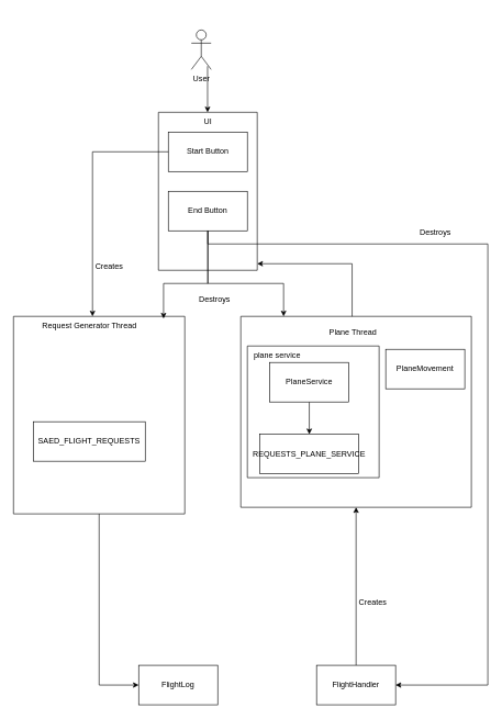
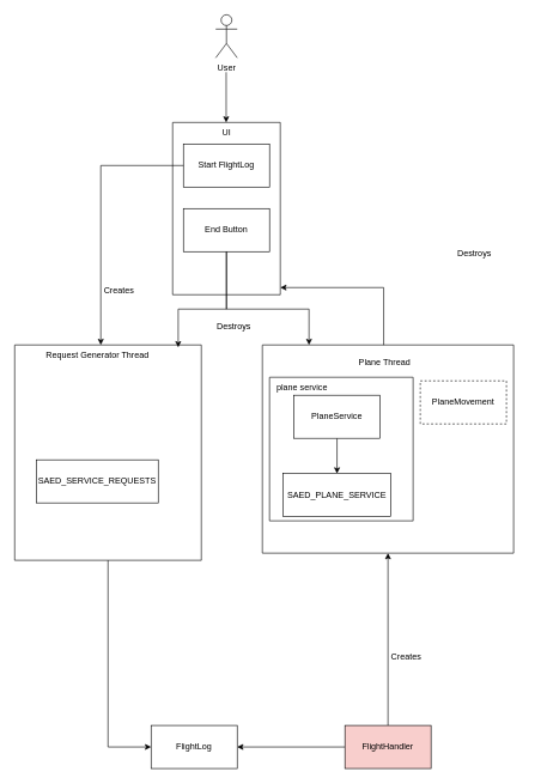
- <mxCell id="7" value="User" style="shape=umlActor;verticalLabelPosition=bottom;verticalAlign=top;html=1;outlineConnect=0;labelBackgroundColor=none;" vertex="1" parent="1"><mxGeometry x="290" y="45" width="30" height="60" as="geometry" /></mxCell>
+ <mxCell id="7" value="User" style="shape=umlActor;verticalLabelPosition=bottom;verticalAlign=top;html=1;outlineConnect=0;labelBackgroundColor=none;" vertex="1" parent="1"><mxGeometry x="300" y="20" width="30" height="60" as="geometry" /></mxCell>
- <mxCell id="22" value="Start Button" style="rounded=0;whiteSpace=wrap;html=1;labelBackgroundColor=none;" vertex="1" parent="20"><mxGeometry x="15" y="30" width="120" height="60" as="geometry" /></mxCell>
+ <mxCell id="22" value="Start FlightLog" style="rounded=0;whiteSpace=wrap;html=1;labelBackgroundColor=none;" vertex="1" parent="20"><mxGeometry x="15" y="30" width="120" height="60" as="geometry" /></mxCell>
- <mxCell id="29" style="edgeStyle=orthogonalEdgeStyle;rounded=0;orthogonalLoop=1;jettySize=auto;html=1;entryX=1;entryY=0.5;entryDx=0;entryDy=0;labelBackgroundColor=none;fontColor=default;" edge="1" parent="1" source="21" target="5"><mxGeometry relative="1" as="geometry"><Array as="points"><mxPoint x="740" y="370" /><mxPoint x="740" y="1040" /></Array></mxGeometry></mxCell>
- <mxCell id="13" value="PlaneMovement" style="rounded=0;whiteSpace=wrap;html=1;labelBackgroundColor=none;" vertex="1" parent="12"><mxGeometry x="220" y="50" width="120" height="60" as="geometry" /></mxCell>
+ <mxCell id="13" value="PlaneMovement" style="rounded=0;whiteSpace=wrap;html=1;labelBackgroundColor=none;dashed=1;" vertex="1" parent="12"><mxGeometry x="220" y="50" width="120" height="60" as="geometry" /></mxCell>
- <mxCell id="10" value="SAED_FLIGHT_REQUESTS" style="rounded=0;whiteSpace=wrap;html=1;labelBackgroundColor=none;" vertex="1" parent="9"><mxGeometry x="30" y="160" width="170" height="60" as="geometry" /></mxCell>
+ <mxCell id="10" value="SAED_SERVICE_REQUESTS" style="rounded=0;whiteSpace=wrap;html=1;labelBackgroundColor=none;" vertex="1" parent="9"><mxGeometry x="30" y="160" width="170" height="60" as="geometry" /></mxCell>
- <mxCell id="18" value="REQUESTS_PLANE_SERVICE" style="rounded=0;whiteSpace=wrap;html=1;labelBackgroundColor=none;" vertex="1" parent="14"><mxGeometry x="19" y="134" width="150" height="60" as="geometry" /></mxCell>
+ <mxCell id="18" value="SAED_PLANE_SERVICE" style="rounded=0;whiteSpace=wrap;html=1;labelBackgroundColor=none;" vertex="1" parent="14"><mxGeometry x="19" y="134" width="150" height="60" as="geometry" /></mxCell>
+ <mxCell id="3" style="edgeStyle=orthogonalEdgeStyle;rounded=0;orthogonalLoop=1;jettySize=auto;html=1;entryX=1;entryY=0.5;entryDx=0;entryDy=0;labelBackgroundColor=none;fontColor=default;" edge="1" parent="1" source="5" target="2"><mxGeometry relative="1" as="geometry" /></mxCell>
- <mxCell id="5" value="FlightHandler" style="rounded=0;whiteSpace=wrap;html=1;labelBackgroundColor=none;" vertex="1" parent="1"><mxGeometry x="480" y="1010" width="120" height="60" as="geometry" /></mxCell>
+ <mxCell id="5" value="FlightHandler" style="rounded=0;whiteSpace=wrap;html=1;labelBackgroundColor=none;fillColor=#f8cecc;" vertex="1" parent="1"><mxGeometry x="480" y="1010" width="120" height="60" as="geometry" /></mxCell>
